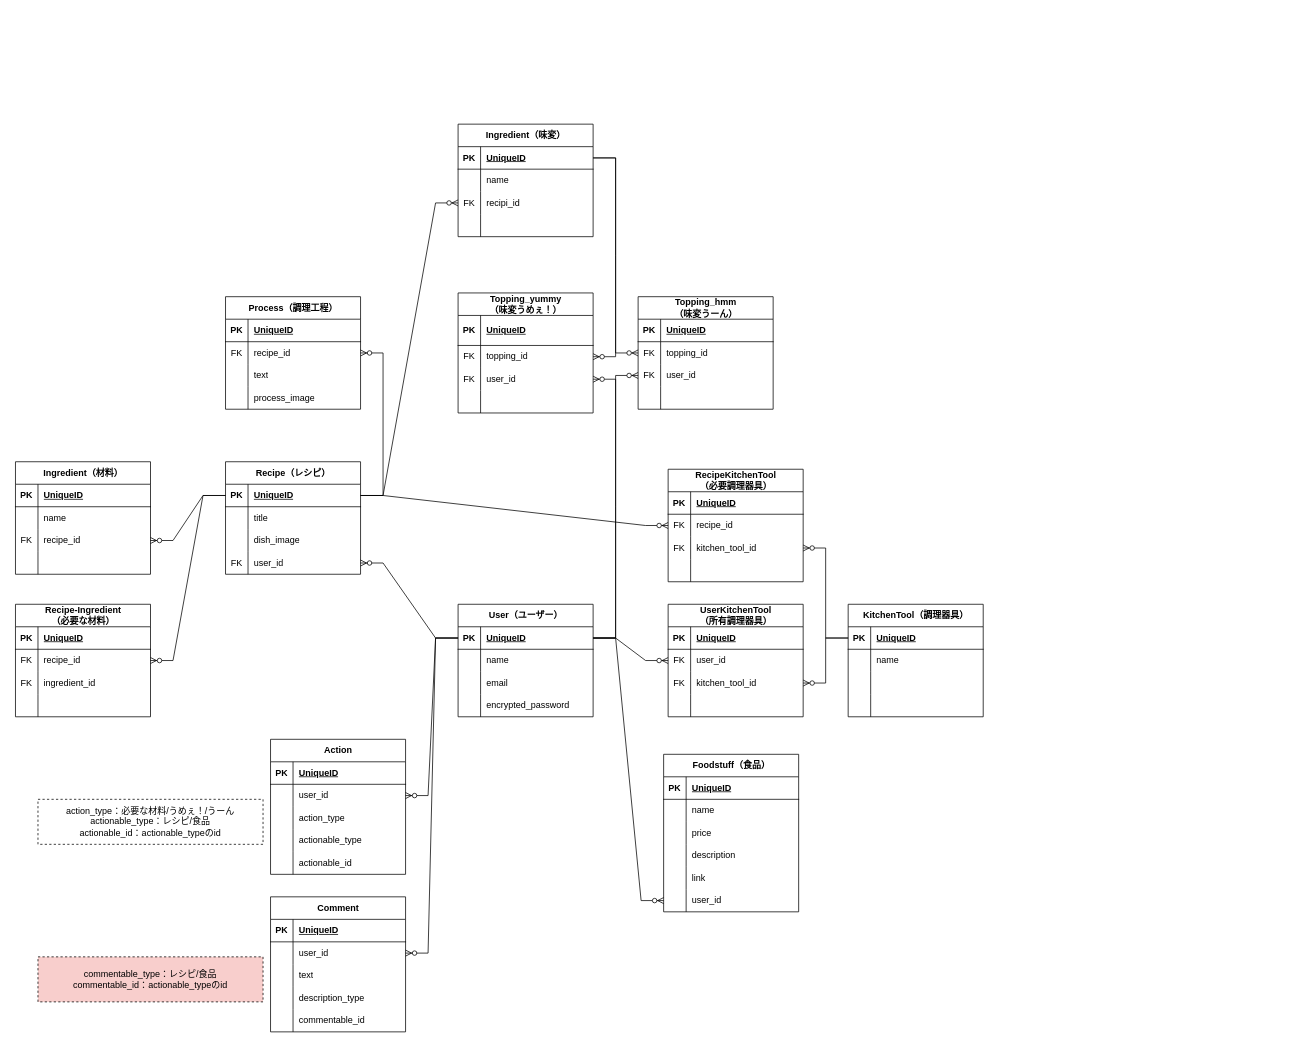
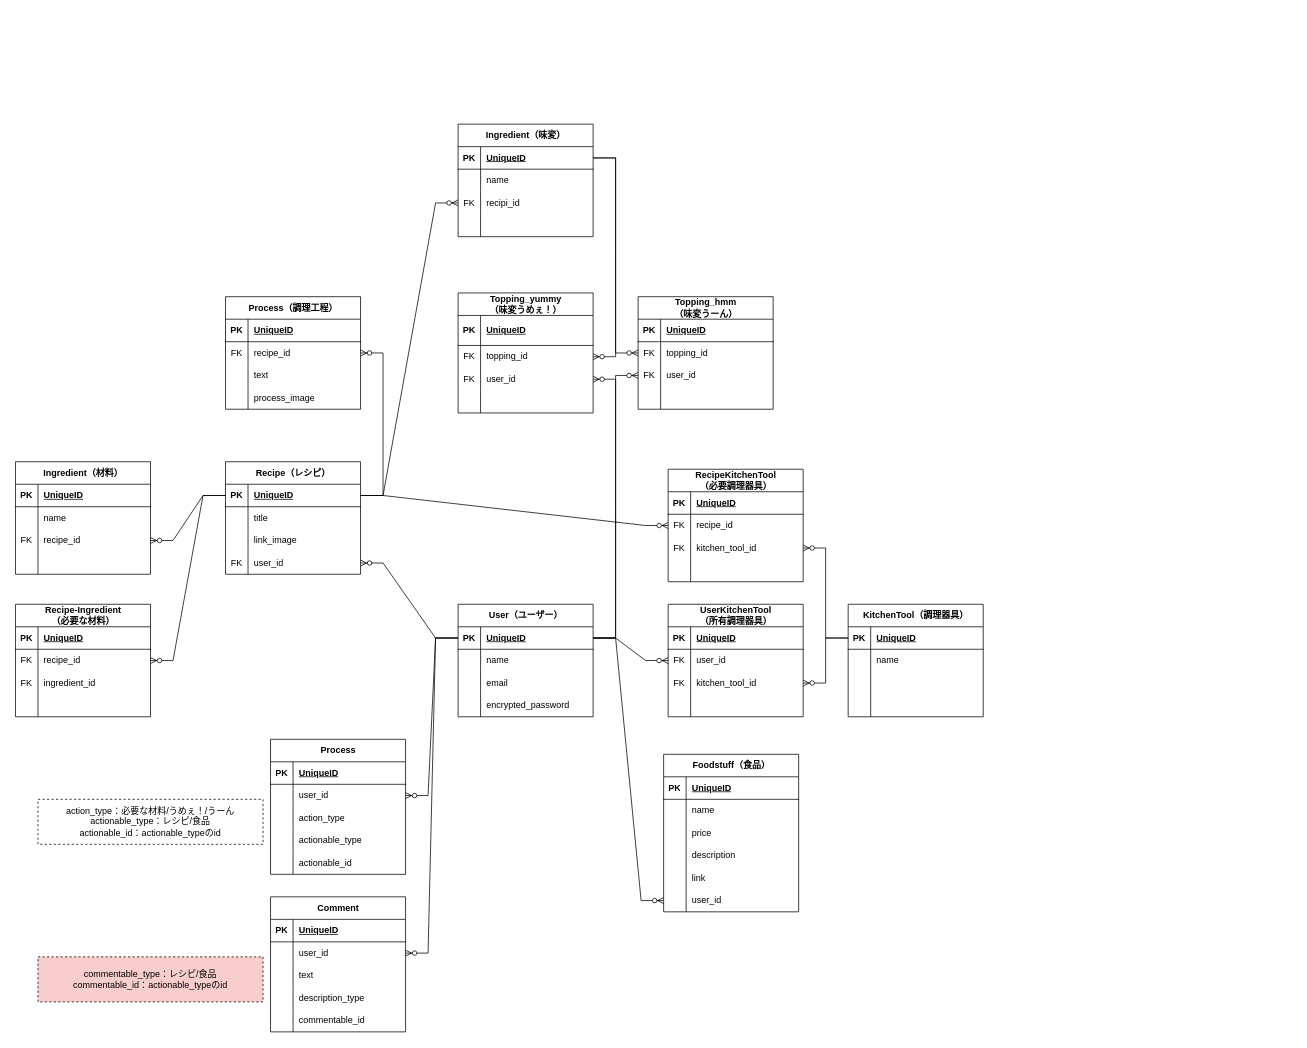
- <mxCell id="24" value="dish_image" style="shape=partialRectangle;connectable=0;fillColor=none;top=0;left=0;bottom=0;right=0;align=left;spacingLeft=6;overflow=hidden;whiteSpace=wrap;html=1;" parent="22" vertex="1"><mxGeometry x="30" width="150" height="30" as="geometry"><mxRectangle width="150" height="30" as="alternateBounds" /></mxGeometry></mxCell>
+ <mxCell id="24" value="link_image" style="shape=partialRectangle;connectable=0;fillColor=none;top=0;left=0;bottom=0;right=0;align=left;spacingLeft=6;overflow=hidden;whiteSpace=wrap;html=1;" parent="22" vertex="1"><mxGeometry x="30" width="150" height="30" as="geometry"><mxRectangle width="150" height="30" as="alternateBounds" /></mxGeometry></mxCell>
- <mxCell id="165" value="Action" style="shape=table;startSize=30;container=1;collapsible=1;childLayout=tableLayout;fixedRows=1;rowLines=0;fontStyle=1;align=center;resizeLast=1;html=1;" parent="164" vertex="1"><mxGeometry x="310" width="180" height="180" as="geometry" /></mxCell>
+ <mxCell id="165" value="Process" style="shape=table;startSize=30;container=1;collapsible=1;childLayout=tableLayout;fixedRows=1;rowLines=0;fontStyle=1;align=center;resizeLast=1;html=1;" parent="164" vertex="1"><mxGeometry x="310" width="180" height="180" as="geometry" /></mxCell>
